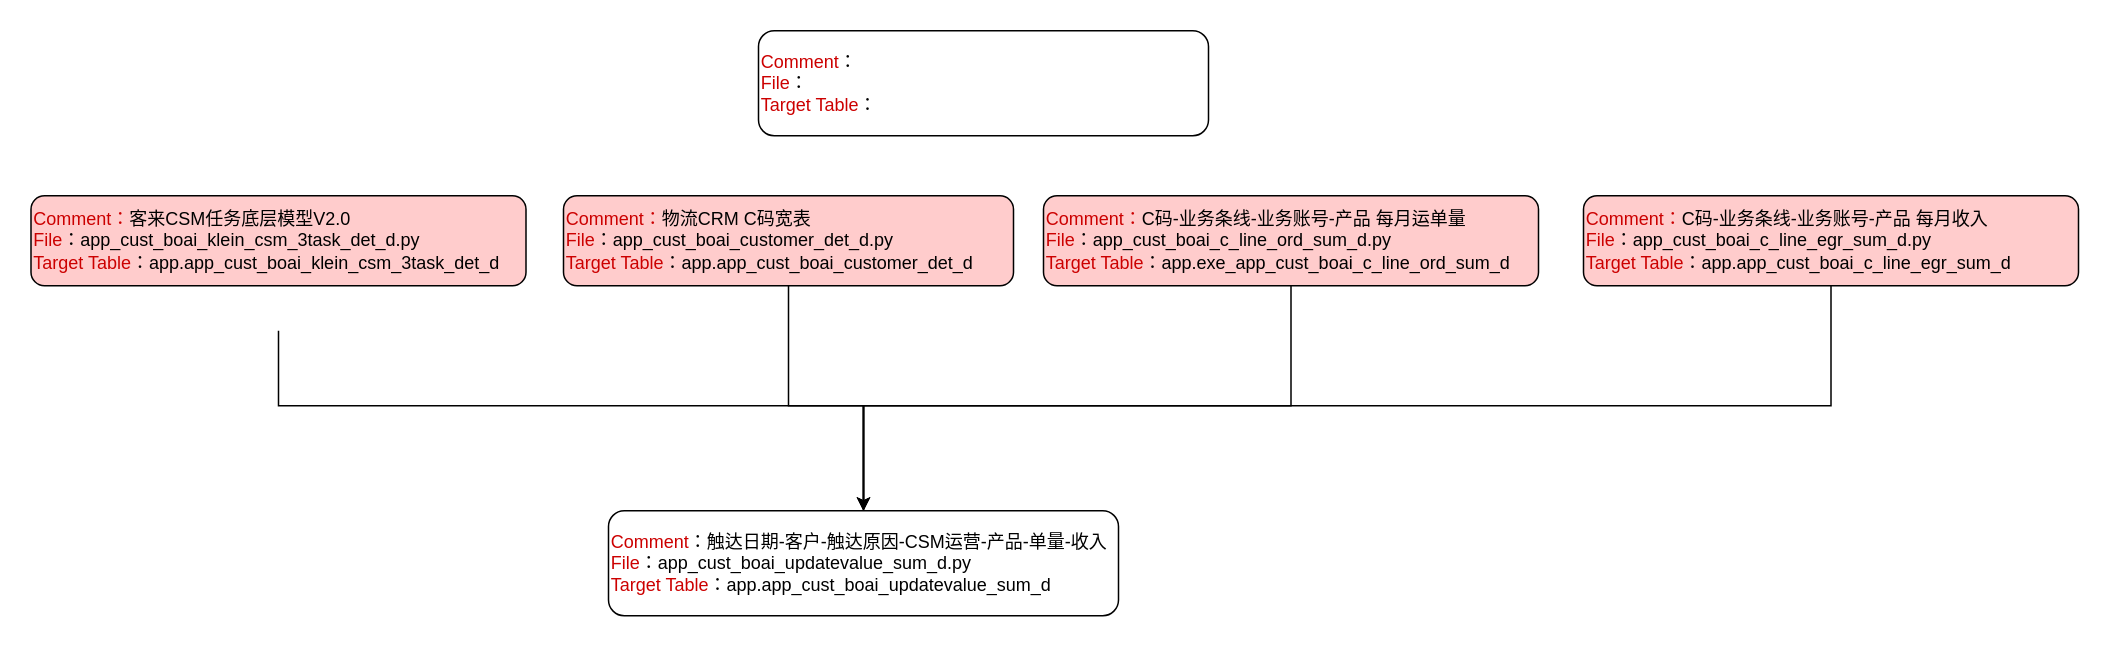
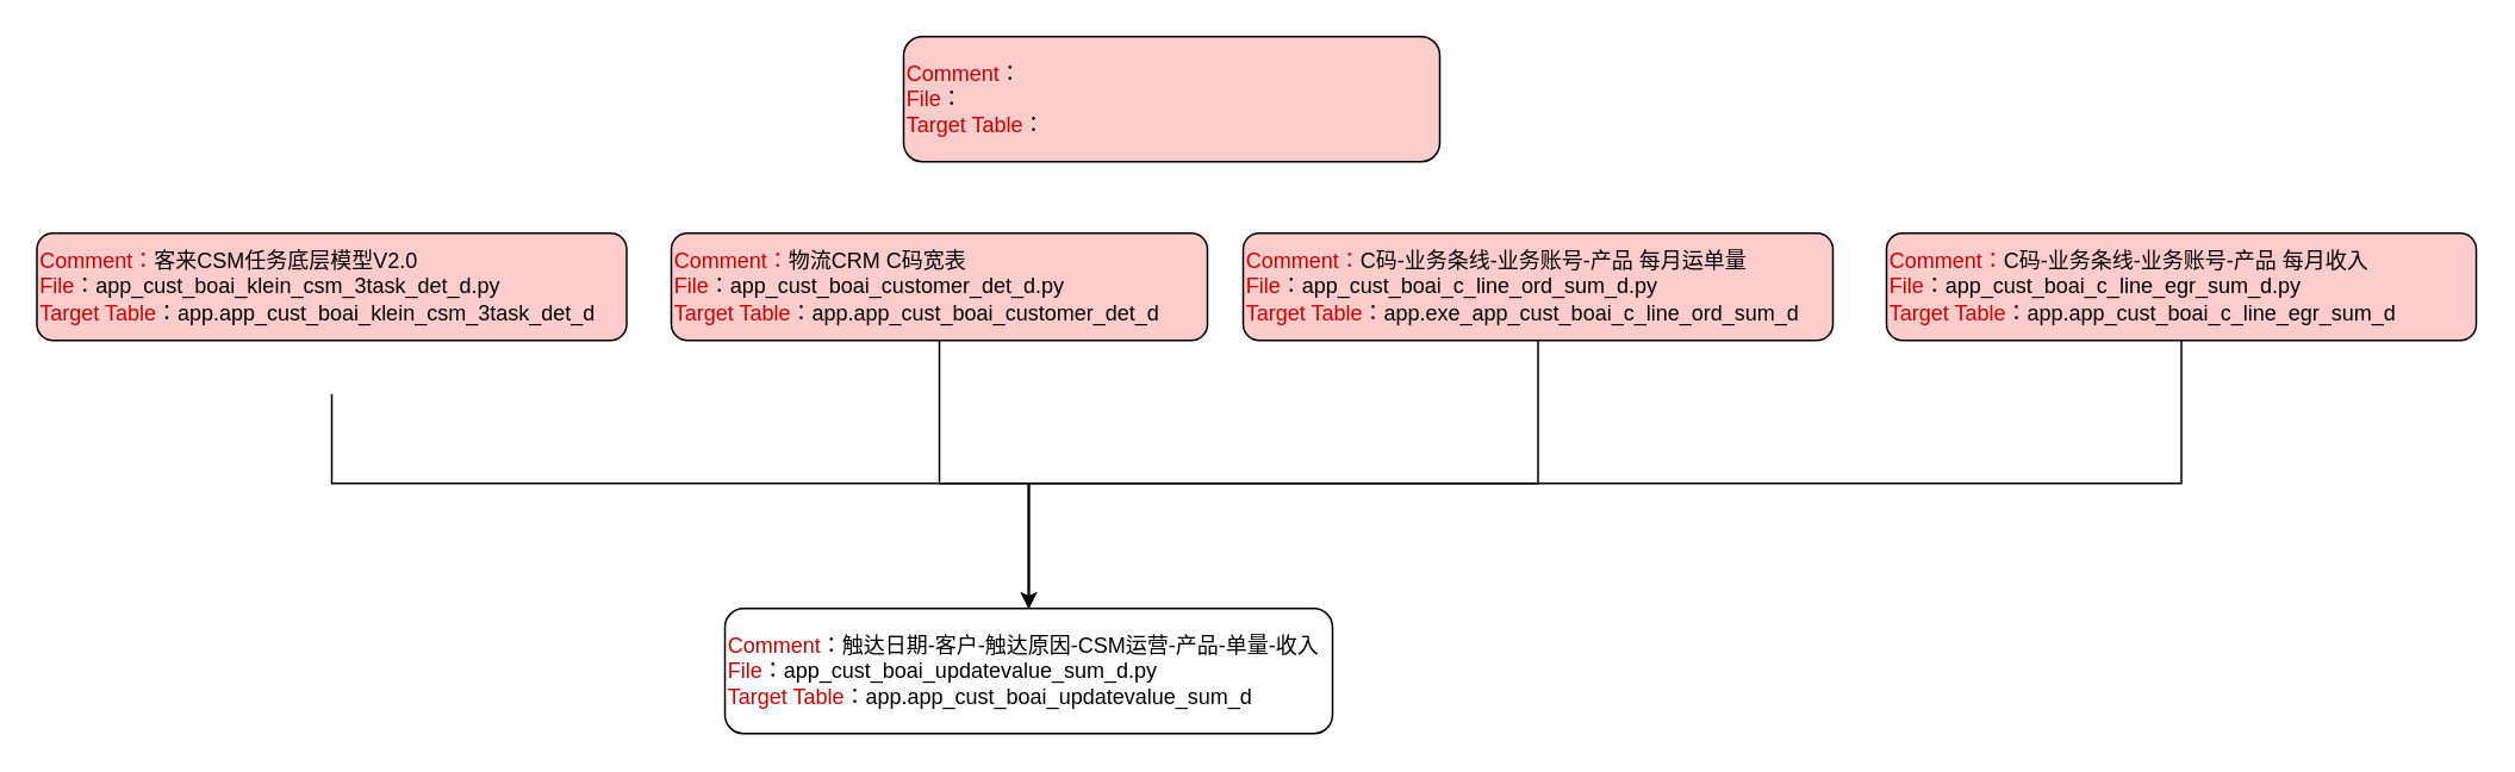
- <mxCell id="4" value="&lt;font color=&quot;#cc0000&quot;&gt;Comment&lt;/font&gt;：&lt;font color=&quot;#cc0000&quot;&gt;&lt;br&gt;File&lt;/font&gt;：&lt;br&gt;&lt;font color=&quot;#cc0000&quot;&gt;Target Table&lt;/font&gt;：" style="rounded=1;whiteSpace=wrap;html=1;align=left;" parent="1" vertex="1"><mxGeometry x="505" y="20" width="300" height="70" as="geometry" /></mxCell>
+ <mxCell id="4" value="&lt;font color=&quot;#cc0000&quot;&gt;Comment&lt;/font&gt;：&lt;font color=&quot;#cc0000&quot;&gt;&lt;br&gt;File&lt;/font&gt;：&lt;br&gt;&lt;font color=&quot;#cc0000&quot;&gt;Target Table&lt;/font&gt;：" style="rounded=1;whiteSpace=wrap;html=1;align=left;fillColor=#ffcccc;" parent="1" vertex="1"><mxGeometry x="505" y="20" width="300" height="70" as="geometry" /></mxCell>
